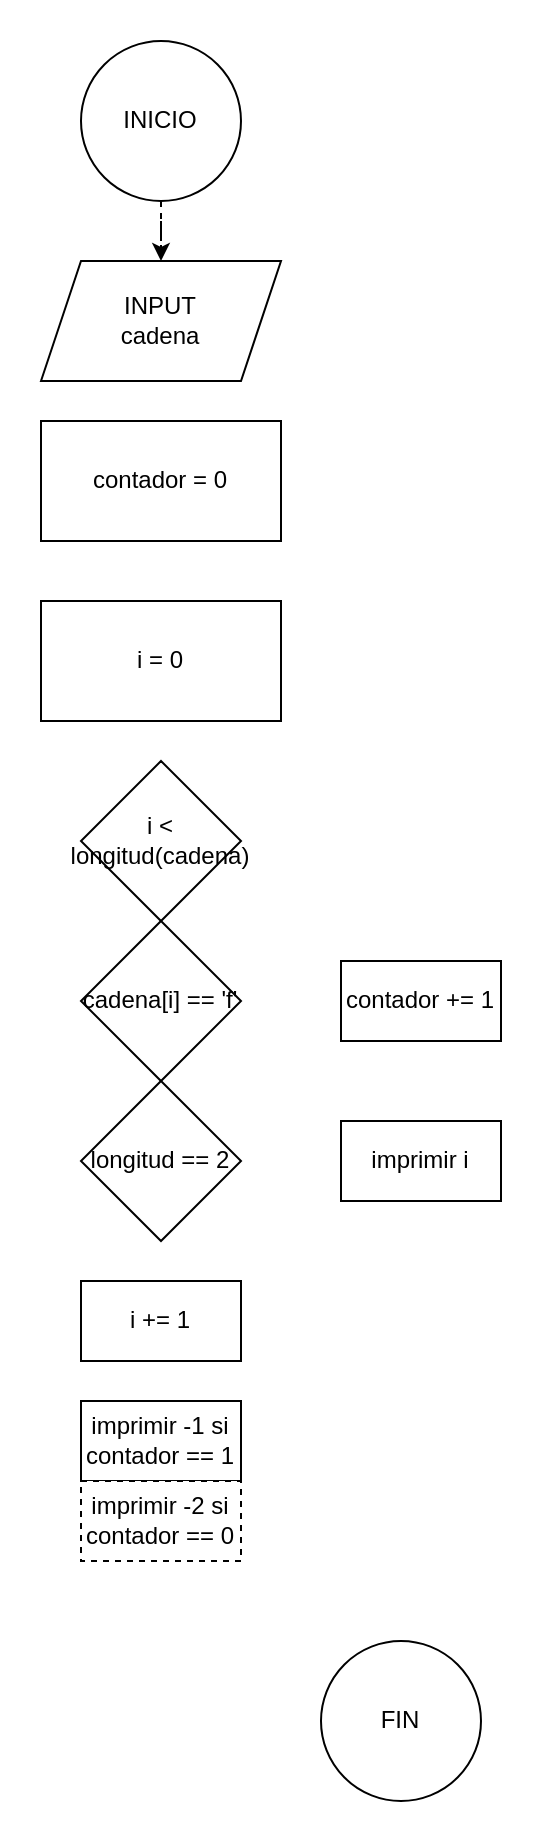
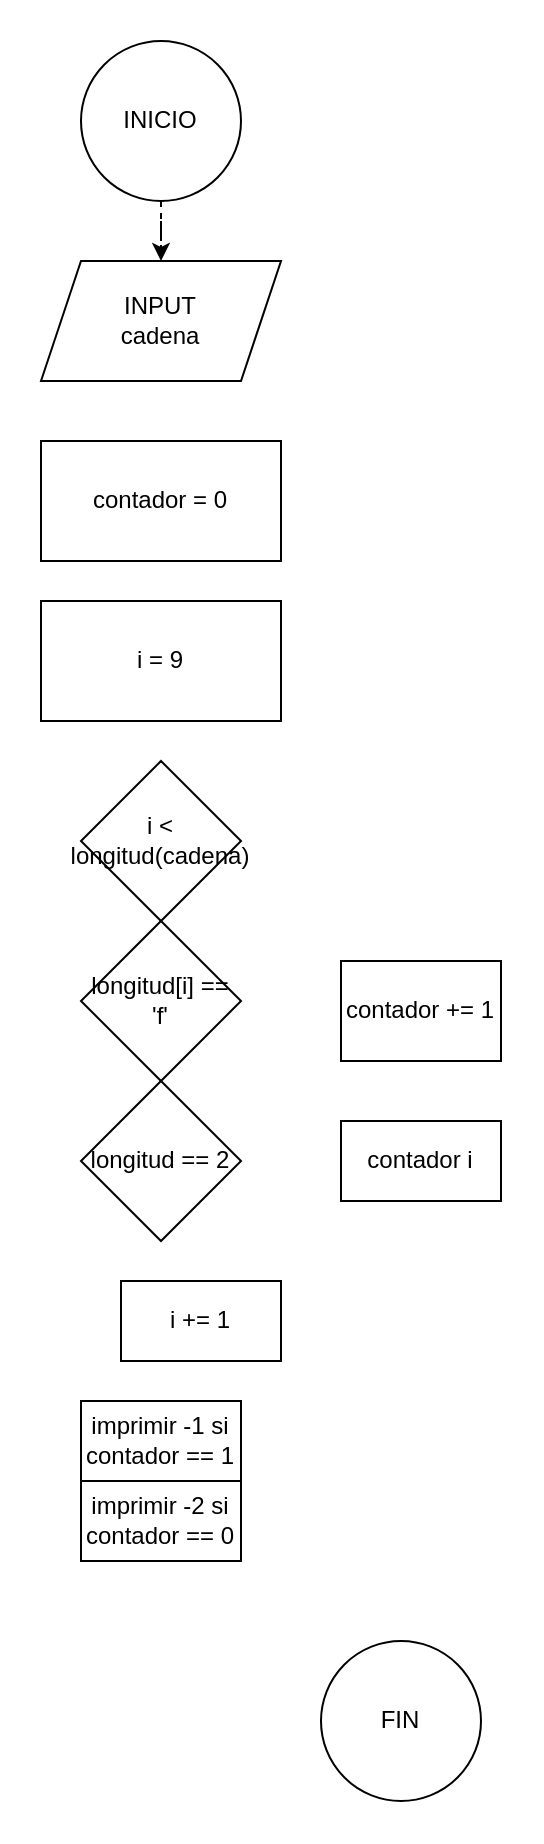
- <mxCell id="5" value="contador = 0" style="whiteSpace=wrap;html=1;" vertex="1" parent="1"><mxGeometry x="20" y="210" width="120" height="60" as="geometry" /></mxCell>
+ <mxCell id="5" value="contador = 0" style="whiteSpace=wrap;html=1;" vertex="1" parent="1"><mxGeometry x="20" y="220" width="120" height="60" as="geometry" /></mxCell>
- <mxCell id="6" value="i = 0" style="whiteSpace=wrap;html=1;" vertex="1" parent="1"><mxGeometry x="20" y="300" width="120" height="60" as="geometry" /></mxCell>
+ <mxCell id="6" value="i = 9" style="whiteSpace=wrap;html=1;" vertex="1" parent="1"><mxGeometry x="20" y="300" width="120" height="60" as="geometry" /></mxCell>
- <mxCell id="8" value="cadena[i] == 'f'" style="rhombus;whiteSpace=wrap;html=1;" vertex="1" parent="1"><mxGeometry x="40" y="460" width="80" height="80" as="geometry" /></mxCell>
+ <mxCell id="8" value="longitud[i] == 'f'" style="rhombus;whiteSpace=wrap;html=1;" vertex="1" parent="1"><mxGeometry x="40" y="460" width="80" height="80" as="geometry" /></mxCell>
- <mxCell id="9" value="contador += 1" style="whiteSpace=wrap;html=1;" vertex="1" parent="1"><mxGeometry x="170" y="480" width="80" height="40" as="geometry" /></mxCell>
+ <mxCell id="9" value="contador += 1" style="whiteSpace=wrap;html=1;" vertex="1" parent="1"><mxGeometry x="170" y="480" width="80" height="50" as="geometry" /></mxCell>
- <mxCell id="11" value="imprimir i" style="whiteSpace=wrap;html=1;" vertex="1" parent="1"><mxGeometry x="170" y="560" width="80" height="40" as="geometry" /></mxCell>
+ <mxCell id="11" value="contador i" style="whiteSpace=wrap;html=1;" vertex="1" parent="1"><mxGeometry x="170" y="560" width="80" height="40" as="geometry" /></mxCell>
- <mxCell id="12" value="i += 1" style="whiteSpace=wrap;html=1;" vertex="1" parent="1"><mxGeometry x="40" y="640" width="80" height="40" as="geometry" /></mxCell>
+ <mxCell id="12" value="i += 1" style="whiteSpace=wrap;html=1;" vertex="1" parent="1"><mxGeometry x="60" y="640" width="80" height="40" as="geometry" /></mxCell>
- <mxCell id="14" value="imprimir -2 si contador == 0" style="whiteSpace=wrap;html=1;dashed=1;" vertex="1" parent="1"><mxGeometry x="40" y="740" width="80" height="40" as="geometry" /></mxCell>
+ <mxCell id="14" value="imprimir -2 si contador == 0" style="whiteSpace=wrap;html=1;" vertex="1" parent="1"><mxGeometry x="40" y="740" width="80" height="40" as="geometry" /></mxCell>
